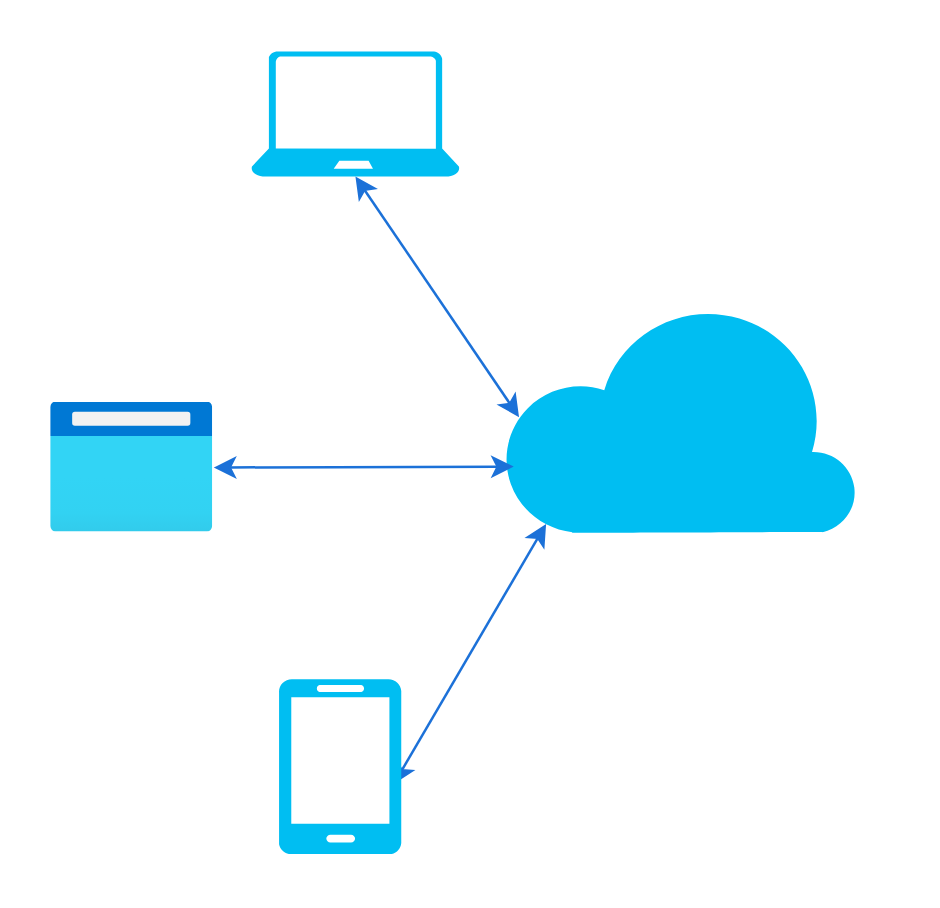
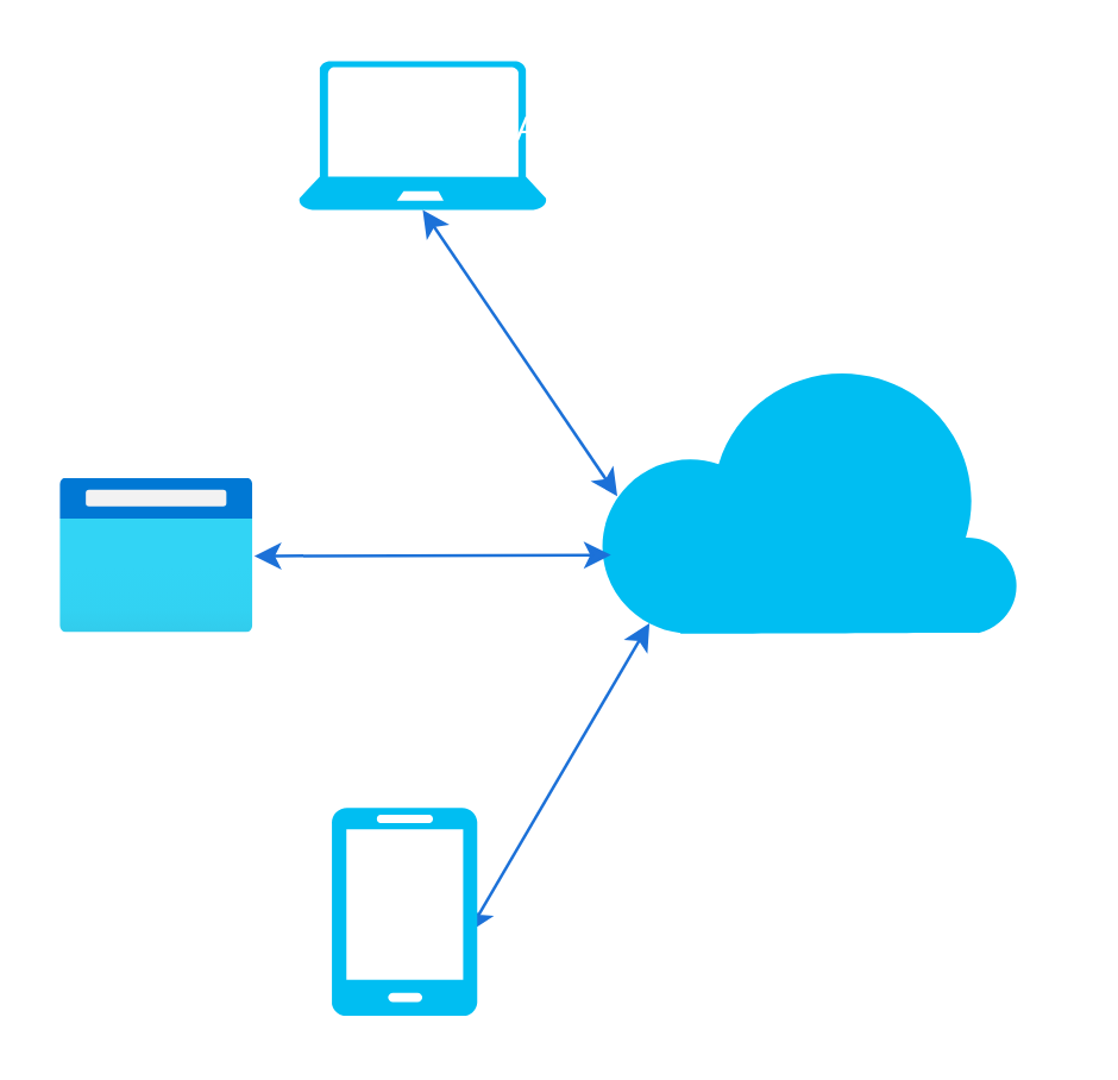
- <mxCell id="11" value="&lt;div&gt;&lt;font color=&quot;#ffffff&quot;&gt;Available for all OSs&amp;nbsp;&lt;/font&gt;&lt;/div&gt;&lt;div&gt;&lt;font color=&quot;#ffffff&quot;&gt;through the web&lt;/font&gt;&lt;/div&gt;" style="text;html=1;align=center;verticalAlign=middle;resizable=0;points=[];autosize=1;strokeColor=none;fillColor=none;" vertex="1" parent="9"><mxGeometry x="75" y="10" width="130" height="40" as="geometry" /></mxCell>
+ <mxCell id="11" value="&lt;div&gt;&lt;font color=&quot;#ffffff&quot;&gt;Available for mobile OSs&amp;nbsp;&lt;/font&gt;&lt;/div&gt;&lt;div&gt;&lt;font color=&quot;#ffffff&quot;&gt;through the web&lt;/font&gt;&lt;/div&gt;" style="text;html=1;align=center;verticalAlign=middle;resizable=0;points=[];autosize=1;strokeColor=none;fillColor=none;" vertex="1" parent="9"><mxGeometry x="75" y="10" width="130" height="40" as="geometry" /></mxCell>
